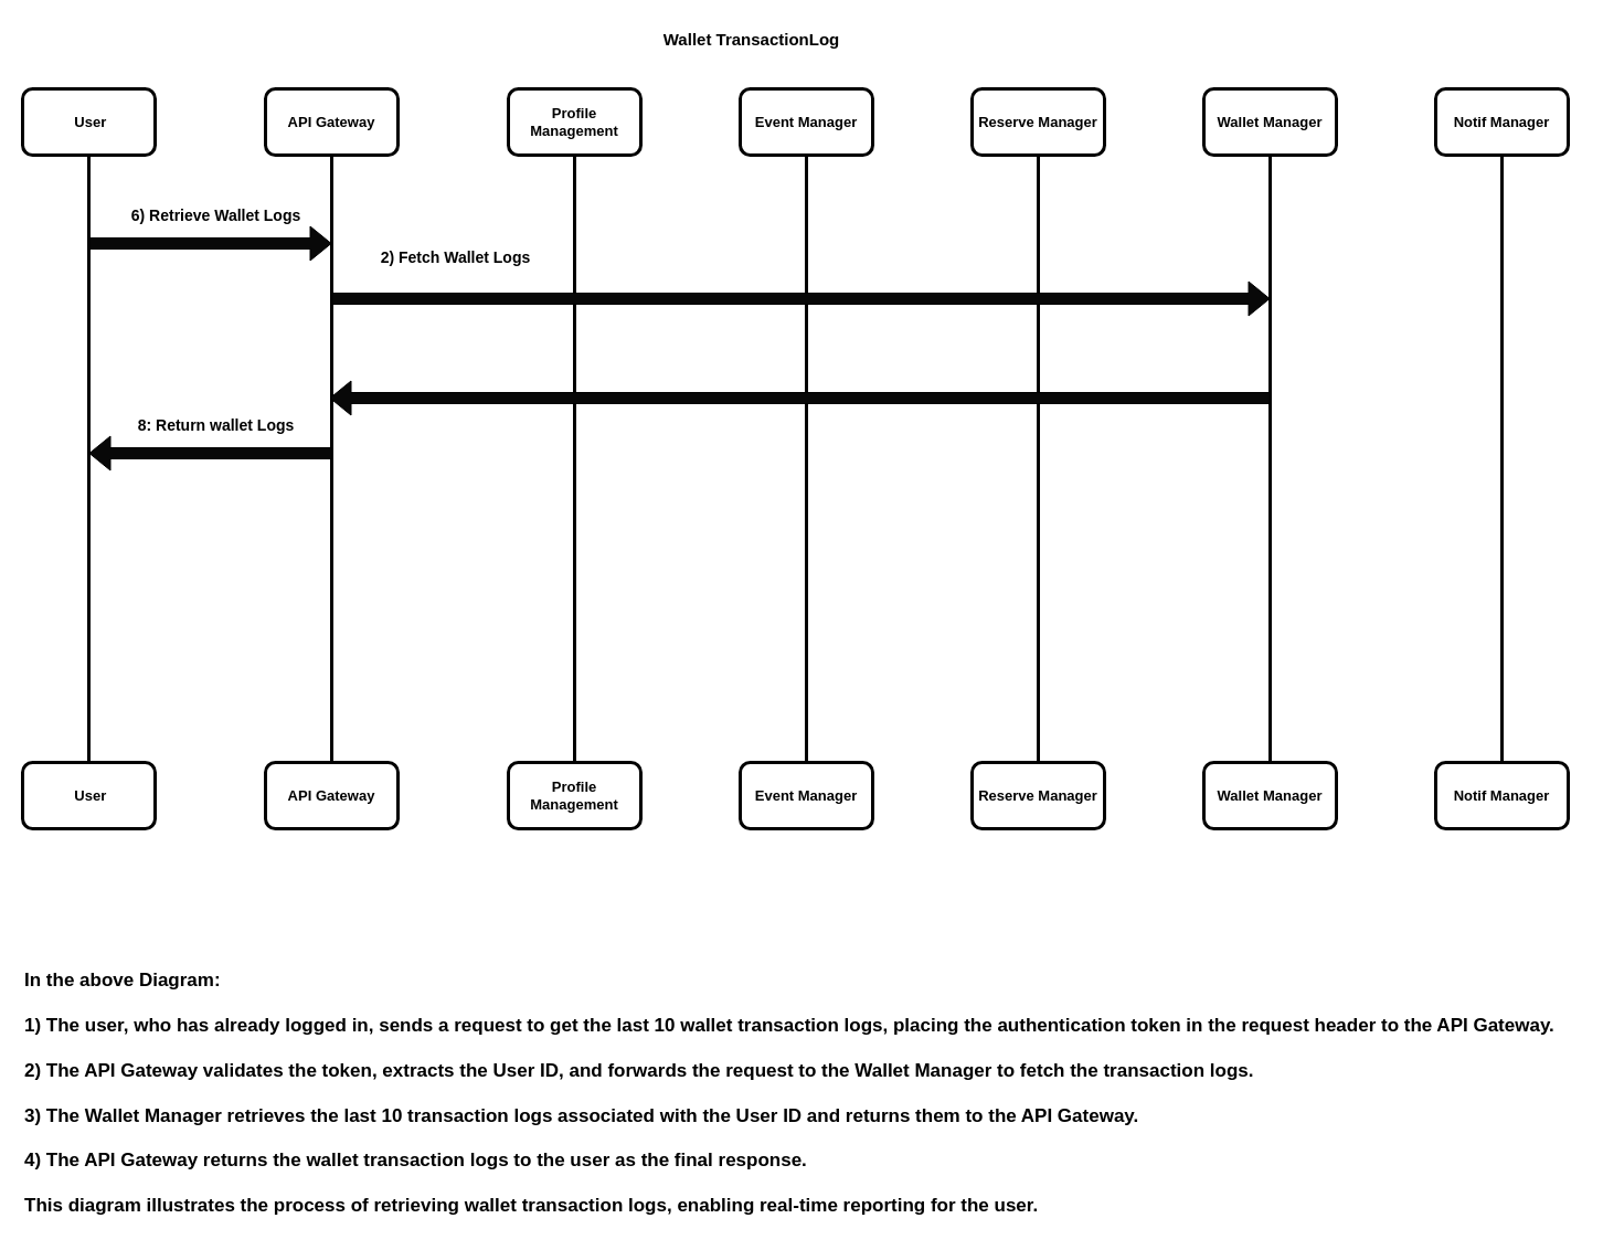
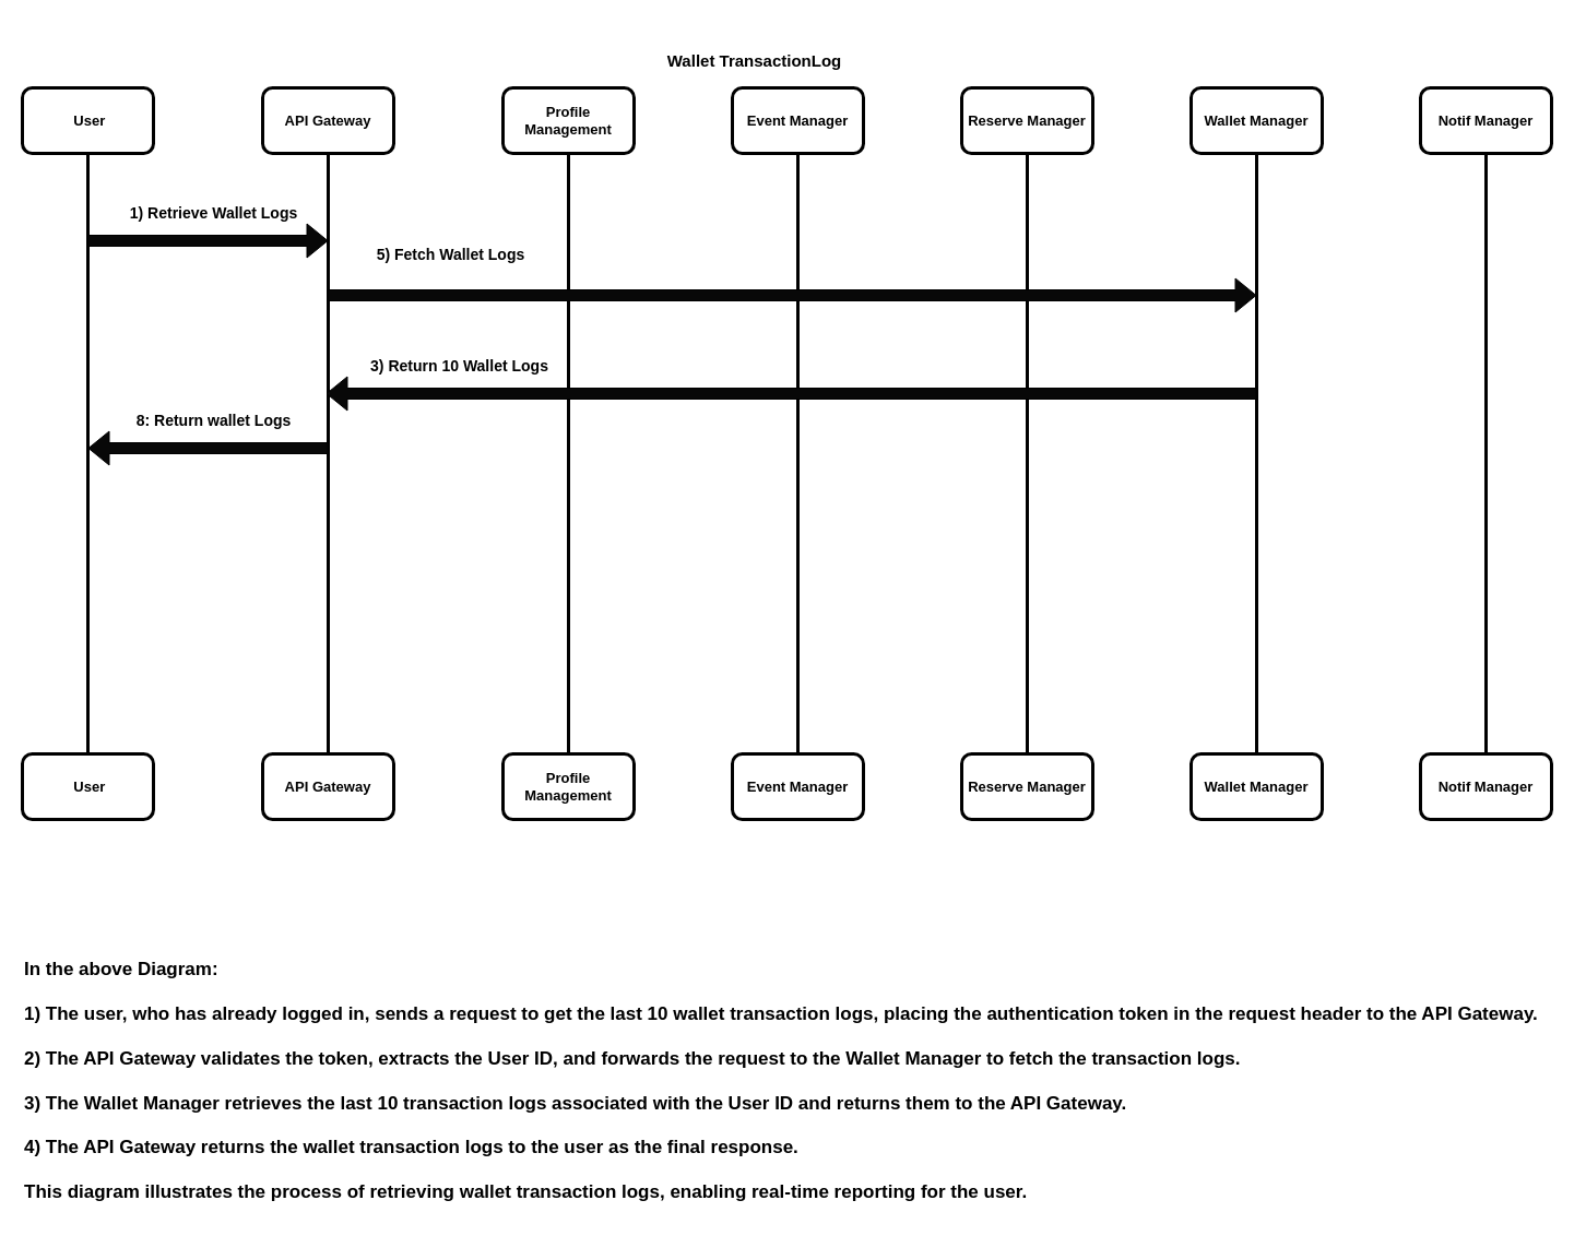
- <mxCell id="23" value="&lt;font style=&quot;font-size: 15px;&quot;&gt;&lt;b&gt;Wallet TransactionLog&lt;/b&gt;&lt;/font&gt;" style="text;html=1;align=center;verticalAlign=middle;resizable=0;points=[];autosize=1;strokeColor=none;fillColor=none;" vertex="1" parent="1"><mxGeometry x="590" y="20" width="180" height="30" as="geometry" /></mxCell>
+ <mxCell id="23" value="&lt;font style=&quot;font-size: 15px;&quot;&gt;&lt;b&gt;Wallet TransactionLog&lt;/b&gt;&lt;/font&gt;" style="text;html=1;align=center;verticalAlign=middle;resizable=0;points=[];autosize=1;strokeColor=none;fillColor=none;" vertex="1" parent="1"><mxGeometry x="600" y="40" width="180" height="30" as="geometry" /></mxCell>
- <mxCell id="12" value="&lt;div&gt;&lt;b&gt;&lt;font style=&quot;font-size: 14px;&quot;&gt;&lt;font style=&quot;&quot;&gt;6)&amp;nbsp;&lt;/font&gt;&lt;span style=&quot;background-color: transparent; color: light-dark(rgb(0, 0, 0), rgb(255, 255, 255));&quot;&gt;Retrieve Wallet Logs&lt;/span&gt;&lt;/font&gt;&lt;/b&gt;&lt;/div&gt;" style="text;html=1;align=center;verticalAlign=middle;resizable=0;points=[];autosize=1;strokeColor=none;fillColor=none;" vertex="1" parent="1"><mxGeometry x="105" y="180" width="180" height="30" as="geometry" /></mxCell>
+ <mxCell id="12" value="&lt;div&gt;&lt;b&gt;&lt;font style=&quot;font-size: 14px;&quot;&gt;&lt;font style=&quot;&quot;&gt;1)&amp;nbsp;&lt;/font&gt;&lt;span style=&quot;background-color: transparent; color: light-dark(rgb(0, 0, 0), rgb(255, 255, 255));&quot;&gt;Retrieve Wallet Logs&lt;/span&gt;&lt;/font&gt;&lt;/b&gt;&lt;/div&gt;" style="text;html=1;align=center;verticalAlign=middle;resizable=0;points=[];autosize=1;strokeColor=none;fillColor=none;" vertex="1" parent="1"><mxGeometry x="105" y="180" width="180" height="30" as="geometry" /></mxCell>
- <mxCell id="13" value="&lt;div&gt;&lt;font style=&quot;font-size: 14px;&quot;&gt;&lt;b&gt;&amp;nbsp;2) Fetch Wallet Logs&lt;/b&gt;&lt;/font&gt;&lt;/div&gt;" style="text;html=1;align=center;verticalAlign=middle;resizable=0;points=[];autosize=1;strokeColor=none;fillColor=none;" vertex="1" parent="1"><mxGeometry x="330" y="218" width="160" height="30" as="geometry" /></mxCell>
+ <mxCell id="13" value="&lt;div&gt;&lt;font style=&quot;font-size: 14px;&quot;&gt;&lt;b&gt;&amp;nbsp;5) Fetch Wallet Logs&lt;/b&gt;&lt;/font&gt;&lt;/div&gt;" style="text;html=1;align=center;verticalAlign=middle;resizable=0;points=[];autosize=1;strokeColor=none;fillColor=none;" vertex="1" parent="1"><mxGeometry x="330" y="218" width="160" height="30" as="geometry" /></mxCell>
+ <mxCell id="14" value="&lt;div&gt;&lt;b&gt;&lt;font style=&quot;font-size: 14px;&quot;&gt;3) Return 10 Wallet Logs&lt;/font&gt;&lt;/b&gt;&lt;/div&gt;" style="text;html=1;align=center;verticalAlign=middle;resizable=0;points=[];autosize=1;strokeColor=none;fillColor=none;" vertex="1" parent="1"><mxGeometry x="325" y="320" width="190" height="30" as="geometry" /></mxCell>
